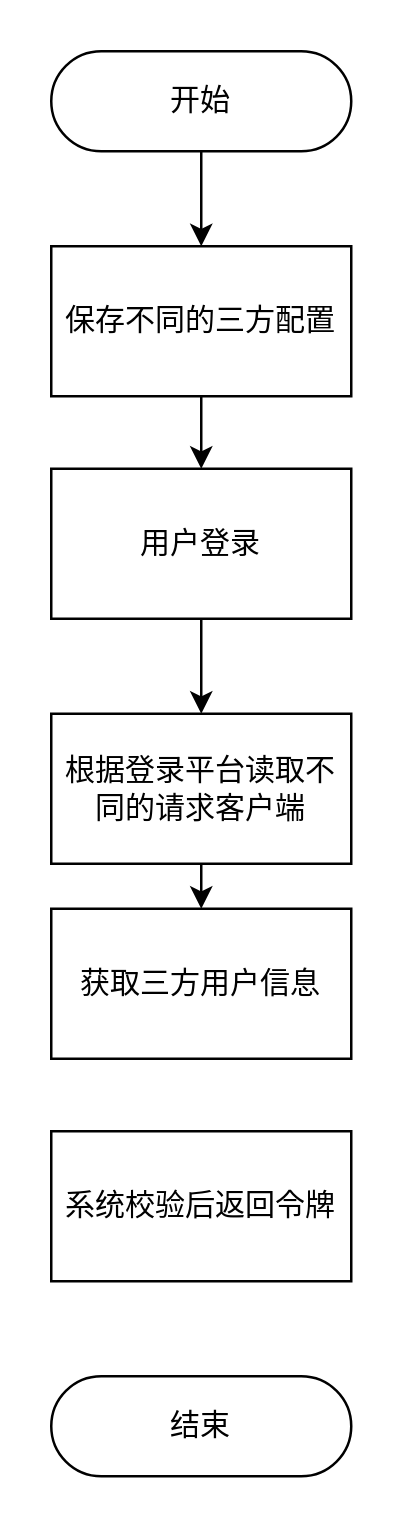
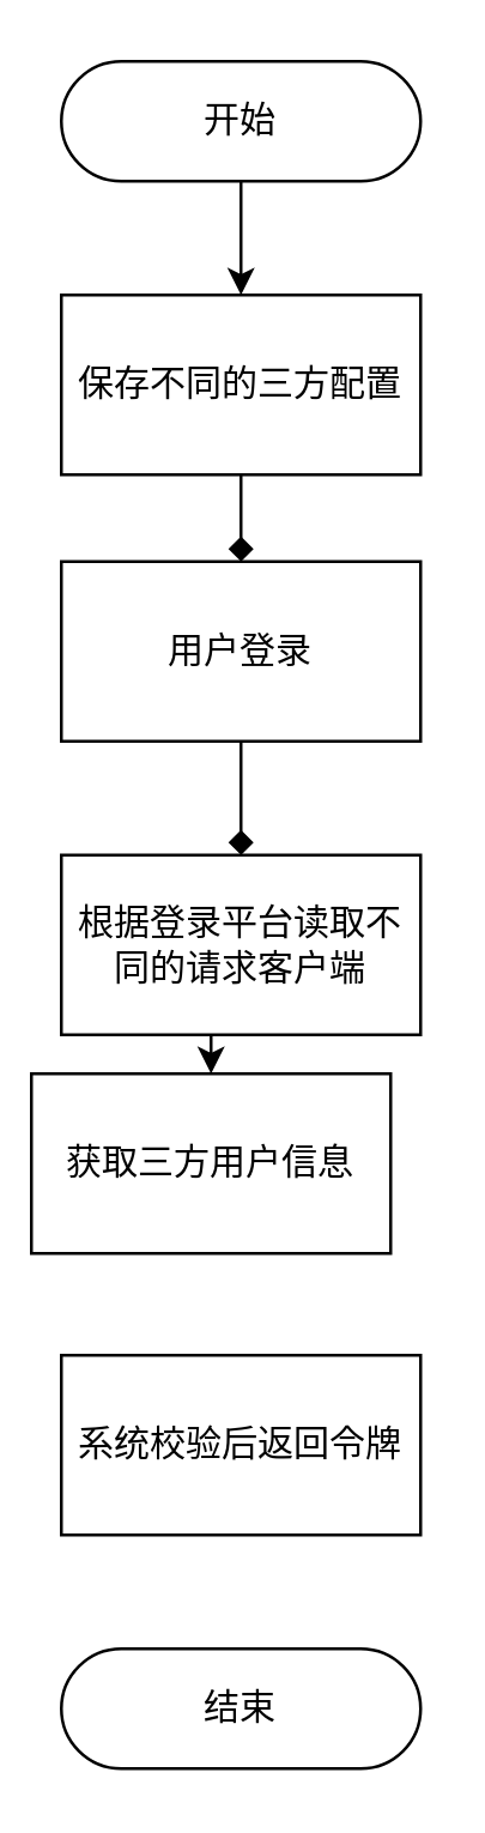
- <mxCell id="2" style="edgeStyle=orthogonalEdgeStyle;rounded=0;orthogonalLoop=1;jettySize=auto;html=1;exitX=0.5;exitY=1;exitDx=0;exitDy=0;entryX=0.5;entryY=0;entryDx=0;entryDy=0;" edge="1" parent="1" source="3" target="8"><mxGeometry relative="1" as="geometry" /></mxCell>
+ <mxCell id="2" style="edgeStyle=orthogonalEdgeStyle;rounded=0;orthogonalLoop=1;jettySize=auto;html=1;exitX=0.5;exitY=1;exitDx=0;exitDy=0;entryX=0.5;entryY=0;entryDx=0;entryDy=0;endArrow=diamond;" edge="1" parent="1" source="3" target="8"><mxGeometry relative="1" as="geometry" /></mxCell>
- <mxCell id="7" style="edgeStyle=orthogonalEdgeStyle;rounded=0;orthogonalLoop=1;jettySize=auto;html=1;exitX=0.5;exitY=1;exitDx=0;exitDy=0;entryX=0.5;entryY=0;entryDx=0;entryDy=0;" edge="1" parent="1" source="8" target="10"><mxGeometry relative="1" as="geometry" /></mxCell>
+ <mxCell id="7" style="edgeStyle=orthogonalEdgeStyle;rounded=0;orthogonalLoop=1;jettySize=auto;html=1;exitX=0.5;exitY=1;exitDx=0;exitDy=0;entryX=0.5;entryY=0;entryDx=0;entryDy=0;endArrow=diamond;" edge="1" parent="1" source="8" target="10"><mxGeometry relative="1" as="geometry" /></mxCell>
- <mxCell id="11" value="获取三方用户信息" style="rounded=0;whiteSpace=wrap;html=1;" vertex="1" parent="1"><mxGeometry x="20" y="363" width="120" height="60" as="geometry" /></mxCell>
+ <mxCell id="11" value="获取三方用户信息" style="rounded=0;whiteSpace=wrap;html=1;" vertex="1" parent="1"><mxGeometry x="10" y="358" width="120" height="60" as="geometry" /></mxCell>
